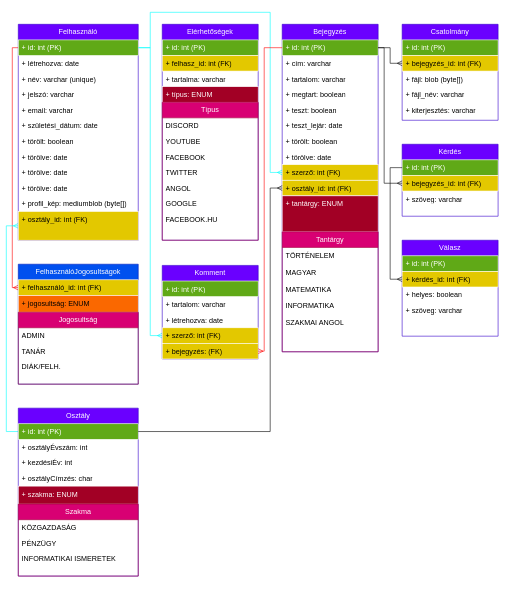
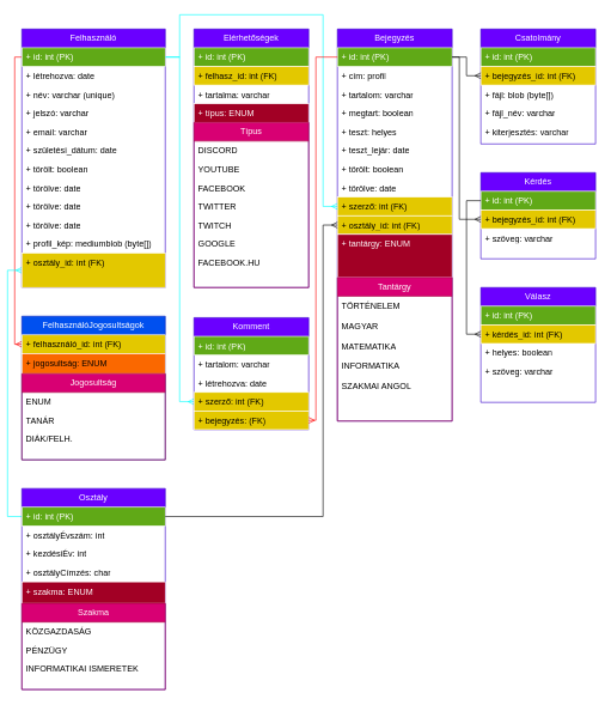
- <mxCell id="20" value="+ cím: varchar" style="text;strokeColor=none;fillColor=none;align=left;verticalAlign=top;spacingLeft=4;spacingRight=4;overflow=hidden;rotatable=0;points=[[0,0.5],[1,0.5]];portConstraint=eastwest;whiteSpace=wrap;html=1;" parent="18" vertex="1"><mxGeometry y="52" width="160" height="26" as="geometry" /></mxCell>
+ <mxCell id="20" value="+ cím: profil" style="text;strokeColor=none;fillColor=none;align=left;verticalAlign=top;spacingLeft=4;spacingRight=4;overflow=hidden;rotatable=0;points=[[0,0.5],[1,0.5]];portConstraint=eastwest;whiteSpace=wrap;html=1;" parent="18" vertex="1"><mxGeometry y="52" width="160" height="26" as="geometry" /></mxCell>
- <mxCell id="23" value="+ teszt: boolean" style="text;strokeColor=none;fillColor=none;align=left;verticalAlign=top;spacingLeft=4;spacingRight=4;overflow=hidden;rotatable=0;points=[[0,0.5],[1,0.5]];portConstraint=eastwest;whiteSpace=wrap;html=1;" parent="18" vertex="1"><mxGeometry y="130" width="160" height="26" as="geometry" /></mxCell>
+ <mxCell id="23" value="+ teszt: helyes" style="text;strokeColor=none;fillColor=none;align=left;verticalAlign=top;spacingLeft=4;spacingRight=4;overflow=hidden;rotatable=0;points=[[0,0.5],[1,0.5]];portConstraint=eastwest;whiteSpace=wrap;html=1;" parent="18" vertex="1"><mxGeometry y="130" width="160" height="26" as="geometry" /></mxCell>
- <mxCell id="54" value="ANGOL" style="text;strokeColor=none;fillColor=none;align=left;verticalAlign=top;spacingLeft=4;spacingRight=4;overflow=hidden;rotatable=0;points=[[0,0.5],[1,0.5]];portConstraint=eastwest;whiteSpace=wrap;html=1;" parent="49" vertex="1"><mxGeometry y="130" width="160" height="26" as="geometry" /></mxCell>
+ <mxCell id="54" value="TWITCH" style="text;strokeColor=none;fillColor=none;align=left;verticalAlign=top;spacingLeft=4;spacingRight=4;overflow=hidden;rotatable=0;points=[[0,0.5],[1,0.5]];portConstraint=eastwest;whiteSpace=wrap;html=1;" parent="49" vertex="1"><mxGeometry y="130" width="160" height="26" as="geometry" /></mxCell>
- <mxCell id="82" value="ADMIN" style="text;strokeColor=none;fillColor=none;align=left;verticalAlign=top;spacingLeft=4;spacingRight=4;overflow=hidden;rotatable=0;points=[[0,0.5],[1,0.5]];portConstraint=eastwest;whiteSpace=wrap;html=1;" parent="81" vertex="1"><mxGeometry y="26" width="200" height="26" as="geometry" /></mxCell>
+ <mxCell id="82" value="ENUM" style="text;strokeColor=none;fillColor=none;align=left;verticalAlign=top;spacingLeft=4;spacingRight=4;overflow=hidden;rotatable=0;points=[[0,0.5],[1,0.5]];portConstraint=eastwest;whiteSpace=wrap;html=1;" parent="81" vertex="1"><mxGeometry y="26" width="200" height="26" as="geometry" /></mxCell>
